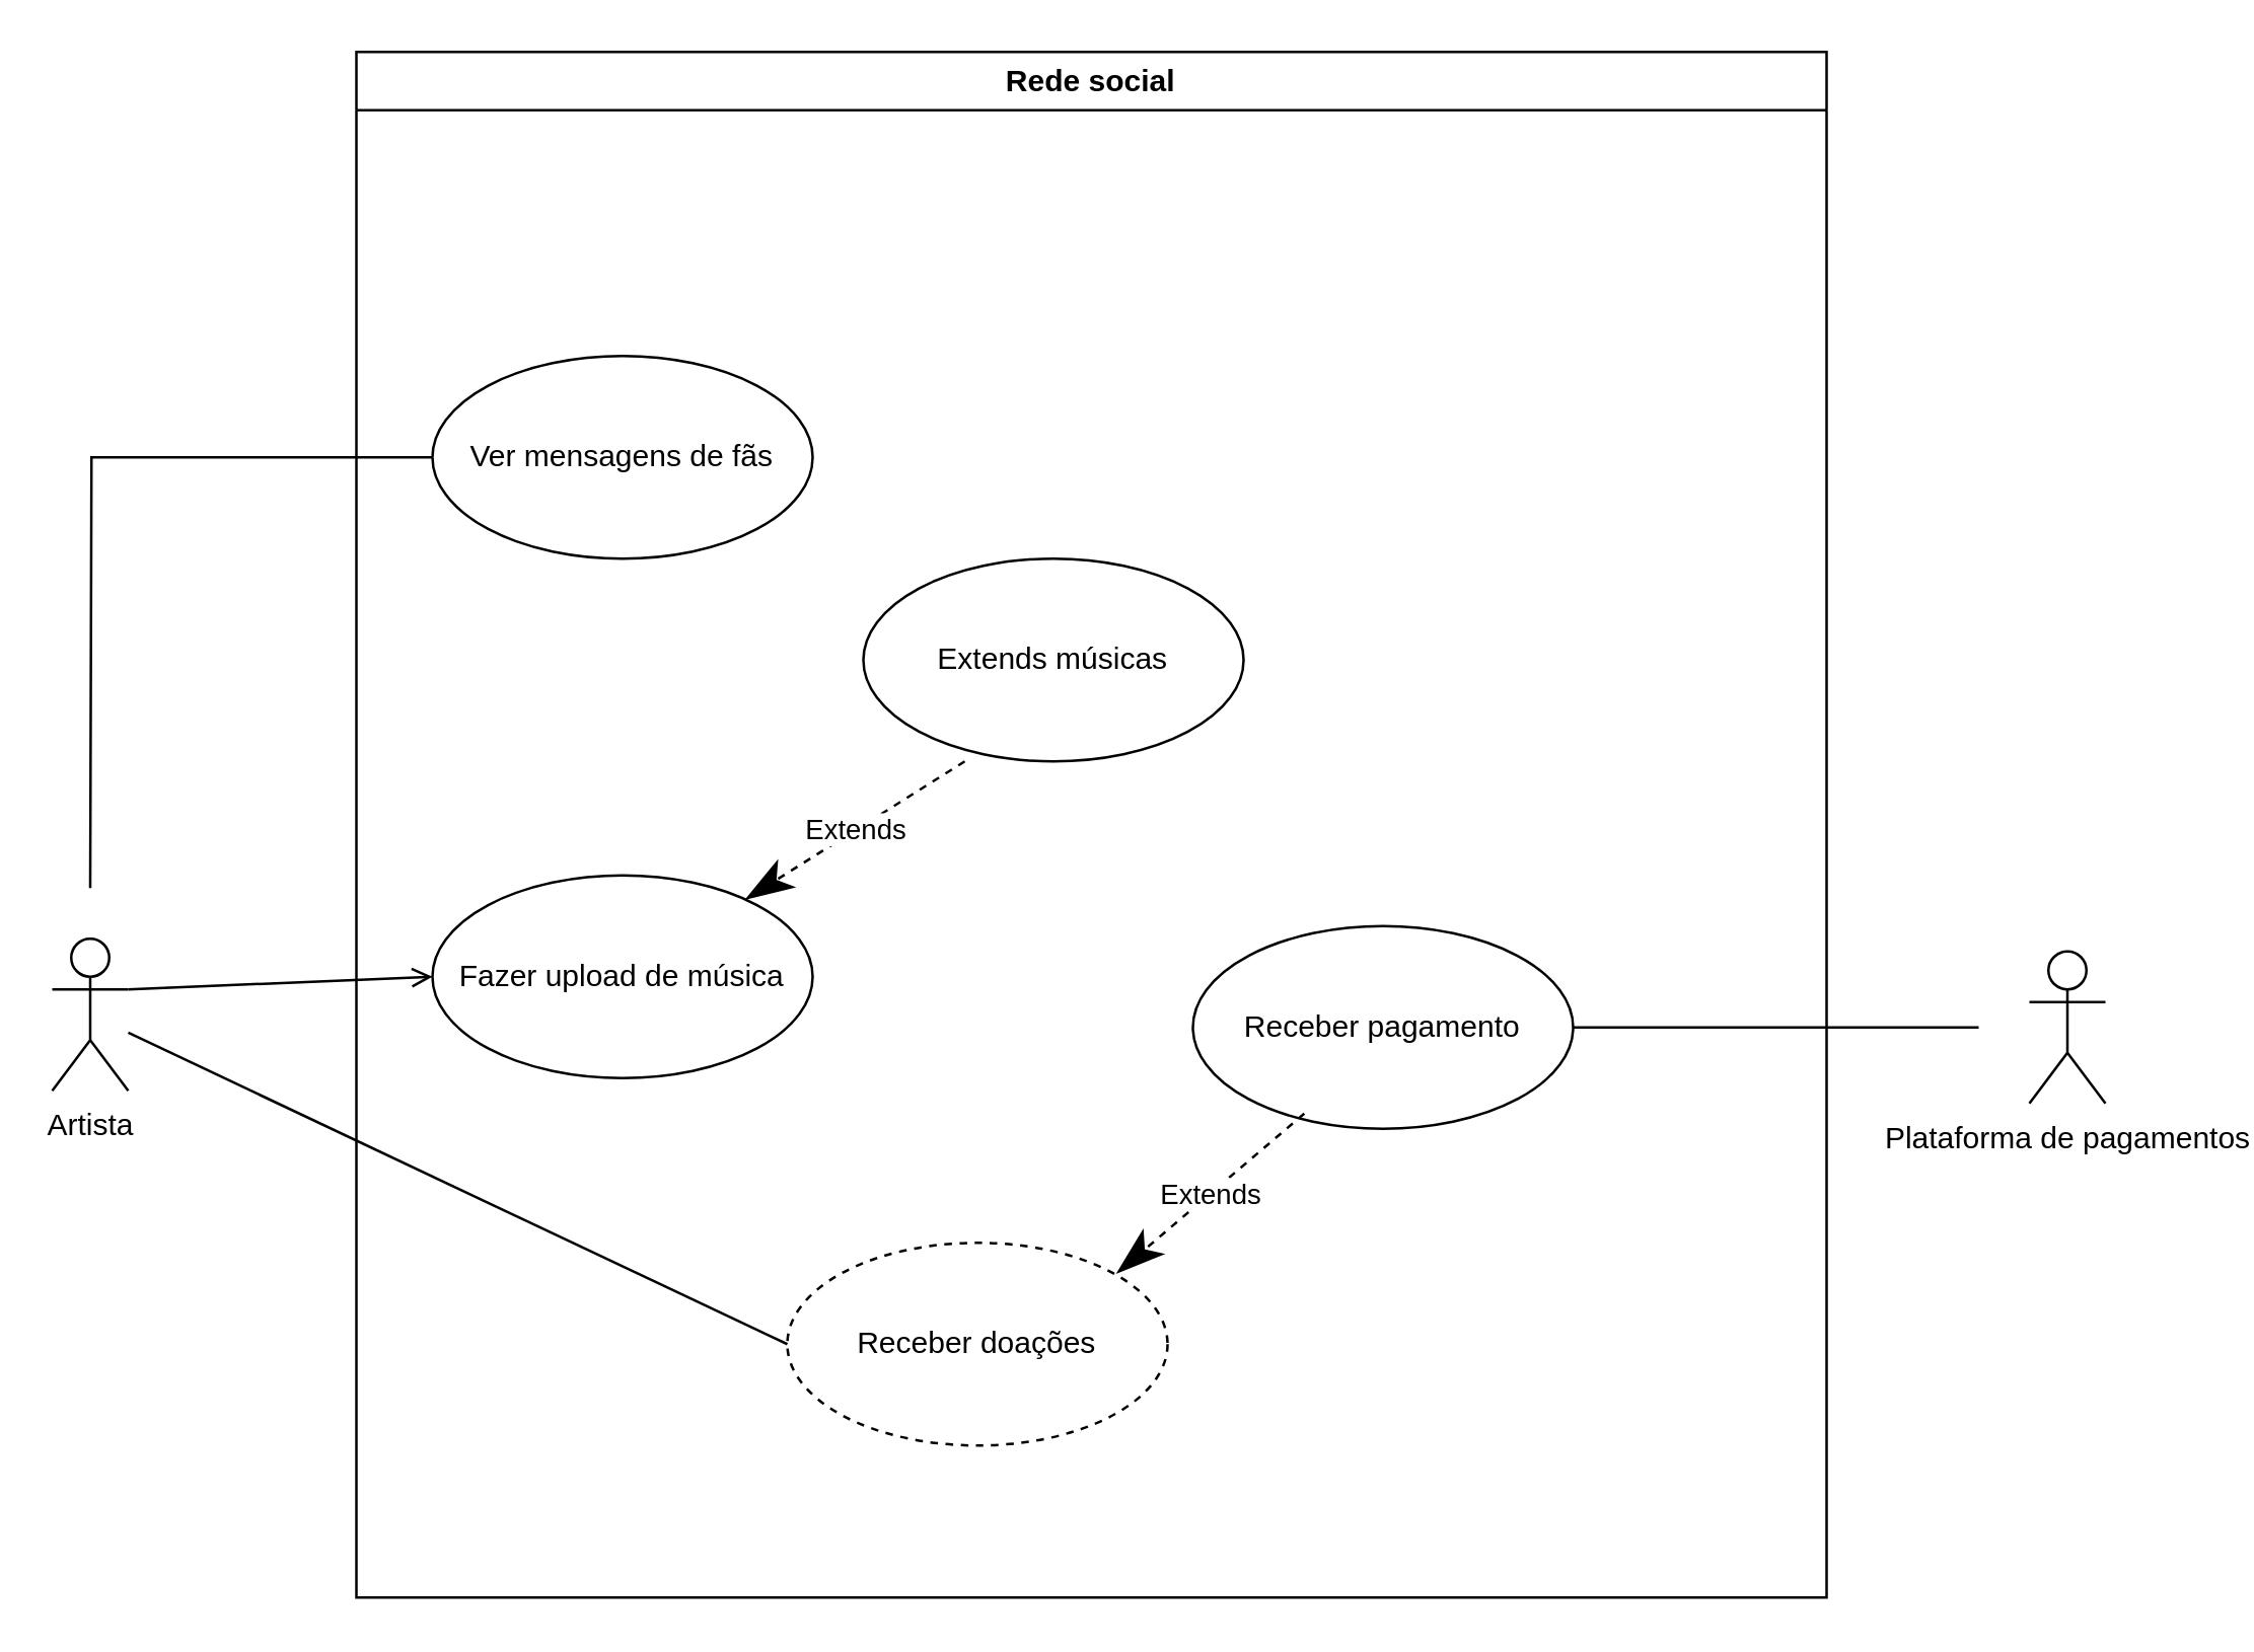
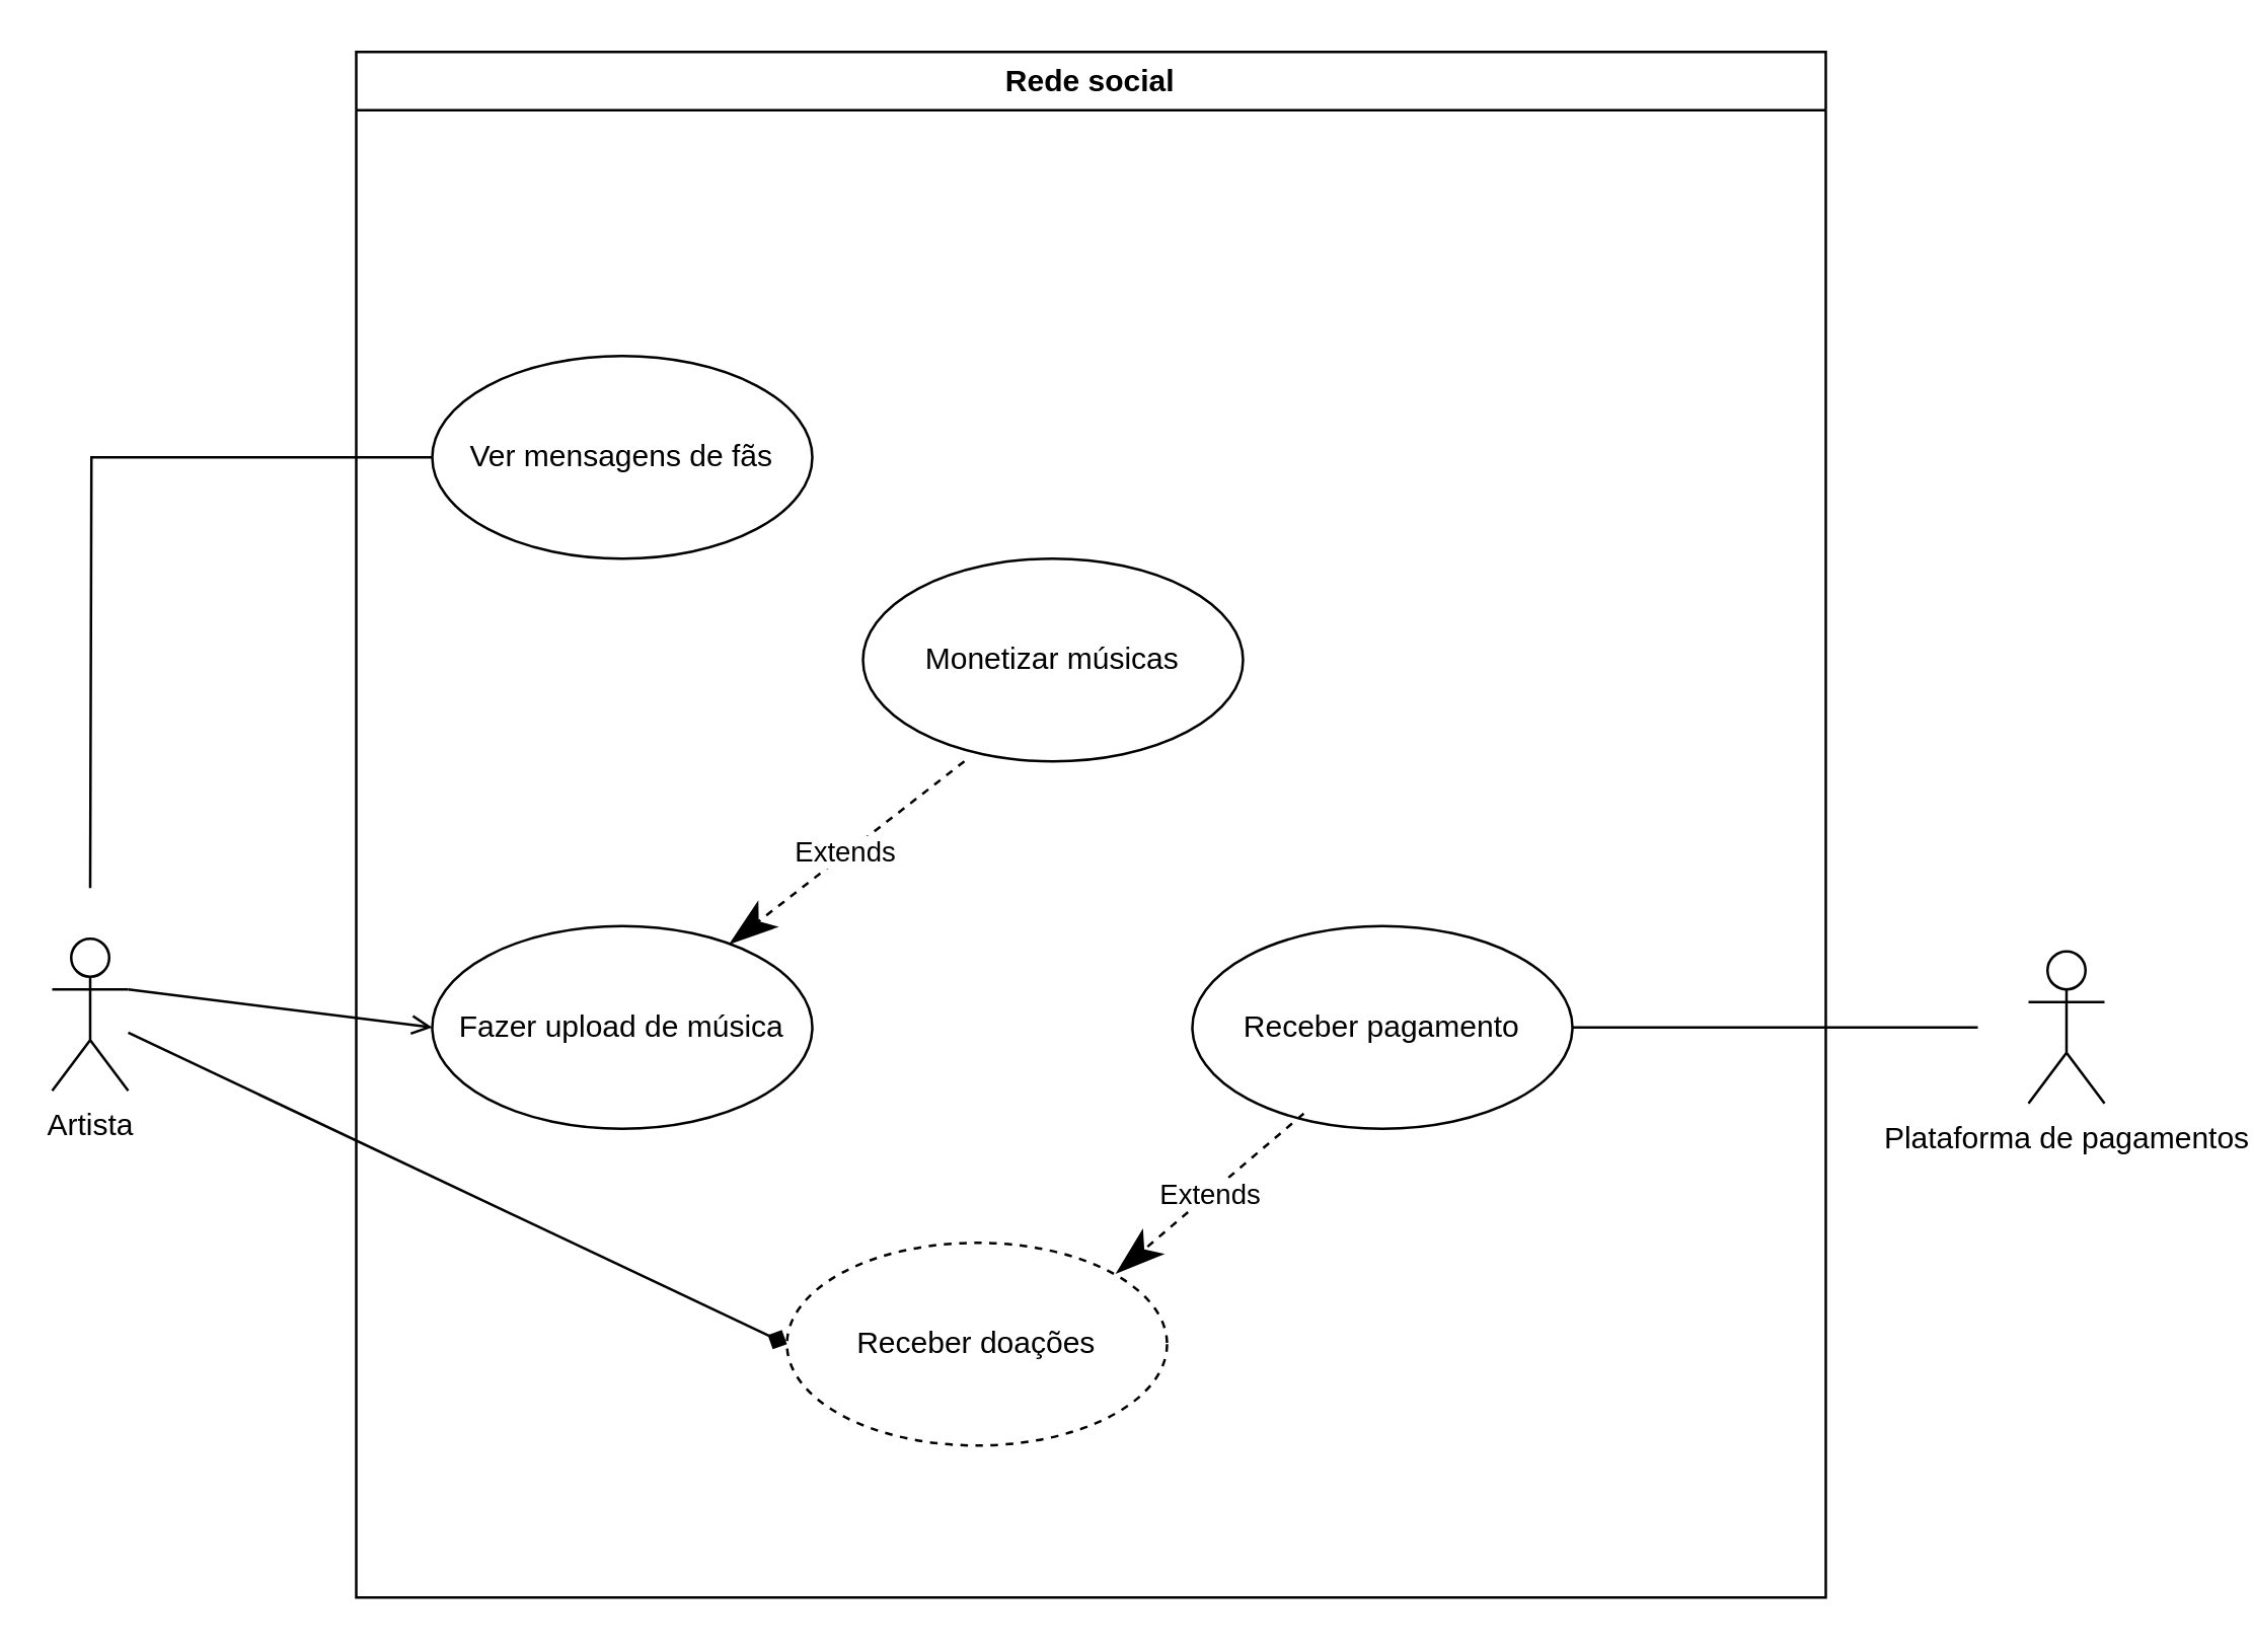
- <mxCell id="4" value="Extends músicas" style="ellipse;whiteSpace=wrap;html=1;" vertex="1" parent="2"><mxGeometry x="200" y="200" width="150" height="80" as="geometry" /></mxCell>
+ <mxCell id="4" value="Monetizar músicas" style="ellipse;whiteSpace=wrap;html=1;" vertex="1" parent="2"><mxGeometry x="200" y="200" width="150" height="80" as="geometry" /></mxCell>
- <mxCell id="3" value="Fazer upload de música" style="ellipse;whiteSpace=wrap;html=1;" vertex="1" parent="2"><mxGeometry x="30" y="325" width="150" height="80" as="geometry" /></mxCell>
+ <mxCell id="3" value="Fazer upload de música" style="ellipse;whiteSpace=wrap;html=1;" vertex="1" parent="2"><mxGeometry x="30" y="345" width="150" height="80" as="geometry" /></mxCell>
- <mxCell id="14" value="" style="endArrow=none;html=1;rounded=0;entryX=0;entryY=0.5;entryDx=0;entryDy=0;" edge="1" parent="1" source="9" target="5"><mxGeometry width="50" height="50" relative="1" as="geometry"><mxPoint x="50" y="532.5" as="sourcePoint" /><mxPoint x="170" y="527.5" as="targetPoint" /></mxGeometry></mxCell>
+ <mxCell id="14" value="" style="endArrow=diamond;html=1;rounded=0;entryX=0;entryY=0.5;entryDx=0;entryDy=0;" edge="1" parent="1" source="9" target="5"><mxGeometry width="50" height="50" relative="1" as="geometry"><mxPoint x="50" y="532.5" as="sourcePoint" /><mxPoint x="170" y="527.5" as="targetPoint" /></mxGeometry></mxCell>
